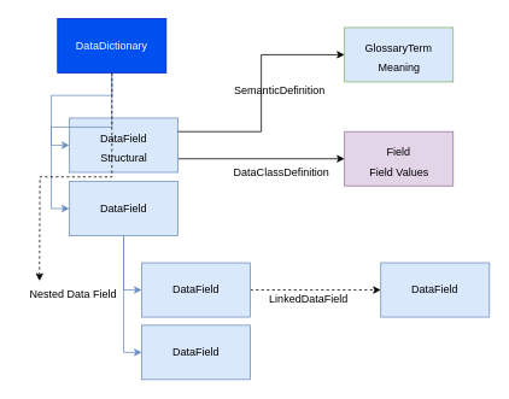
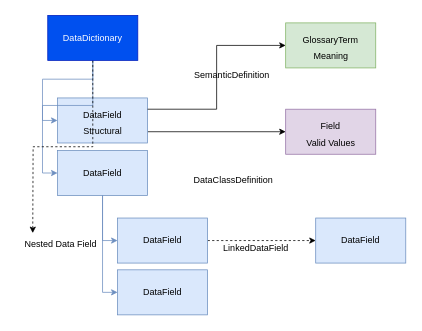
- <mxCell id="21" value="GlossaryTerm&lt;div&gt;&lt;br&gt;&lt;/div&gt;" style="rounded=0;whiteSpace=wrap;html=1;fillColor=#dae8fc;strokeColor=#82b366;" vertex="1" parent="1"><mxGeometry x="380" y="30" width="120" height="60" as="geometry" /></mxCell>
+ <mxCell id="21" value="GlossaryTerm&lt;div&gt;&lt;br&gt;&lt;/div&gt;" style="rounded=0;whiteSpace=wrap;html=1;fillColor=#d5e8d4;strokeColor=#82b366;" vertex="1" parent="1"><mxGeometry x="380" y="30" width="120" height="60" as="geometry" /></mxCell>
- <mxCell id="23" value="DataClassDefinition" style="text;html=1;align=center;verticalAlign=middle;resizable=0;points=[];autosize=1;strokeColor=none;fillColor=none;" vertex="1" parent="1"><mxGeometry x="245" y="175" width="130" height="30" as="geometry" /></mxCell>
+ <mxCell id="23" value="DataClassDefinition" style="text;html=1;align=center;verticalAlign=middle;resizable=0;points=[];autosize=1;strokeColor=none;fillColor=none;" vertex="1" parent="1"><mxGeometry x="245" y="225" width="130" height="30" as="geometry" /></mxCell>
- <mxCell id="11" value="Field Values" style="text;html=1;align=center;verticalAlign=middle;resizable=0;points=[];autosize=1;strokeColor=none;fillColor=none;" vertex="1" parent="1"><mxGeometry x="395" y="175" width="90" height="30" as="geometry" /></mxCell>
+ <mxCell id="11" value="Valid Values" style="text;html=1;align=center;verticalAlign=middle;resizable=0;points=[];autosize=1;strokeColor=none;fillColor=none;" vertex="1" parent="1"><mxGeometry x="395" y="175" width="90" height="30" as="geometry" /></mxCell>
